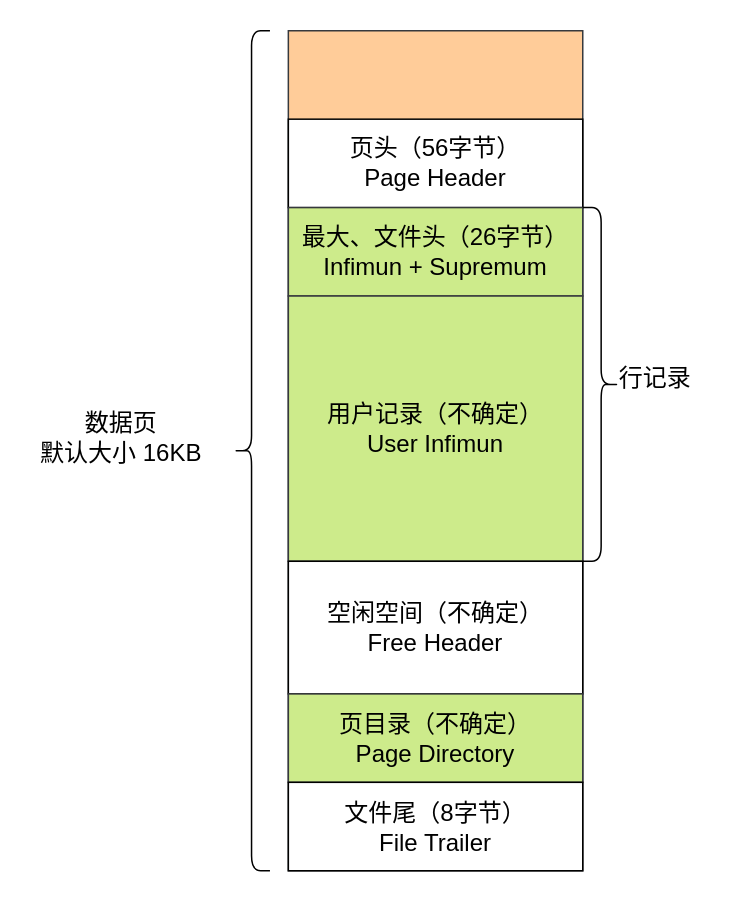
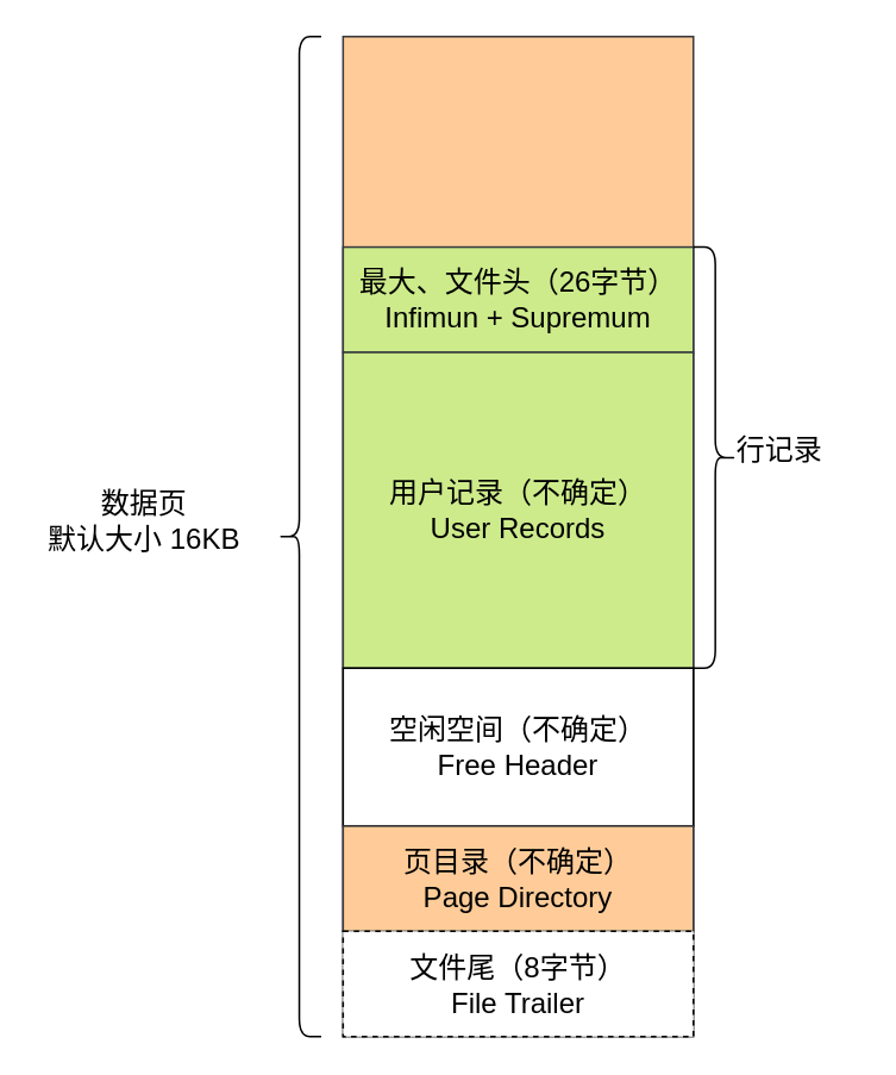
- <mxCell id="4" value="页头（56字节）&lt;br style=&quot;font-size: 16px;&quot;&gt;Page Header" style="rounded=0;whiteSpace=wrap;html=1;fontSize=16;" vertex="1" parent="2"><mxGeometry x="171.733" y="58.947" width="196.267" height="58.947" as="geometry" /></mxCell>
- <mxCell id="6" value="用户记录（不确定）&lt;br style=&quot;font-size: 16px;&quot;&gt;User Infimun" style="rounded=0;whiteSpace=wrap;html=1;fillColor=#cdeb8b;strokeColor=#36393d;fontSize=16;" vertex="1" parent="2"><mxGeometry x="171.733" y="176.842" width="196.267" height="176.842" as="geometry" /></mxCell>
+ <mxCell id="6" value="用户记录（不确定）&lt;br style=&quot;font-size: 16px;&quot;&gt;User Records" style="rounded=0;whiteSpace=wrap;html=1;fillColor=#cdeb8b;strokeColor=#36393d;fontSize=16;" vertex="1" parent="2"><mxGeometry x="171.733" y="176.842" width="196.267" height="176.842" as="geometry" /></mxCell>
- <mxCell id="8" value="页目录（不确定）&lt;br style=&quot;font-size: 16px;&quot;&gt;Page Directory" style="rounded=0;whiteSpace=wrap;html=1;fillColor=#cdeb8b;strokeColor=#36393d;fontSize=16;" vertex="1" parent="2"><mxGeometry x="171.733" y="442.105" width="196.267" height="58.947" as="geometry" /></mxCell>
+ <mxCell id="8" value="页目录（不确定）&lt;br style=&quot;font-size: 16px;&quot;&gt;Page Directory" style="rounded=0;whiteSpace=wrap;html=1;fillColor=#ffcc99;strokeColor=#36393d;fontSize=16;" vertex="1" parent="2"><mxGeometry x="171.733" y="442.105" width="196.267" height="58.947" as="geometry" /></mxCell>
- <mxCell id="9" value="&lt;span style=&quot;font-size: 16px;&quot;&gt;文件尾（8字节）&lt;br style=&quot;font-size: 16px;&quot;&gt;File Trailer&lt;/span&gt;" style="rounded=0;whiteSpace=wrap;html=1;fontSize=16;" vertex="1" parent="2"><mxGeometry x="171.733" y="501.053" width="196.267" height="58.947" as="geometry" /></mxCell>
+ <mxCell id="9" value="&lt;span style=&quot;font-size: 16px;&quot;&gt;文件尾（8字节）&lt;br style=&quot;font-size: 16px;&quot;&gt;File Trailer&lt;/span&gt;" style="rounded=0;whiteSpace=wrap;html=1;fontSize=16;dashed=1;" vertex="1" parent="2"><mxGeometry x="171.733" y="501.053" width="196.267" height="58.947" as="geometry" /></mxCell>
